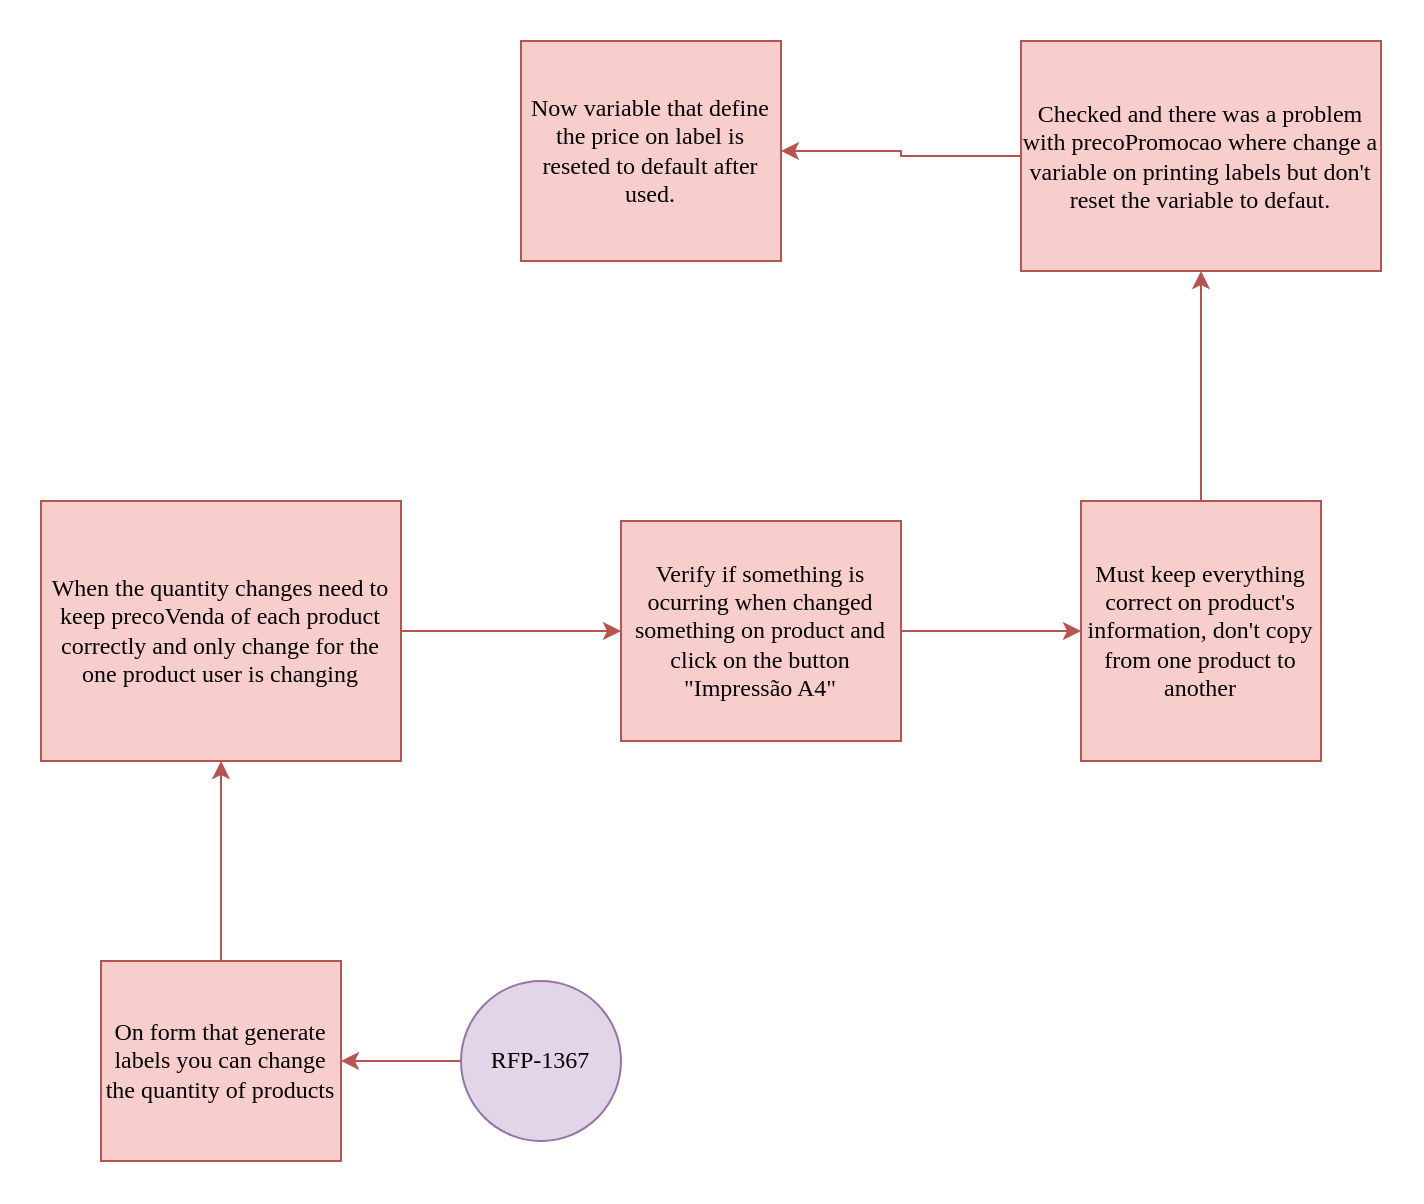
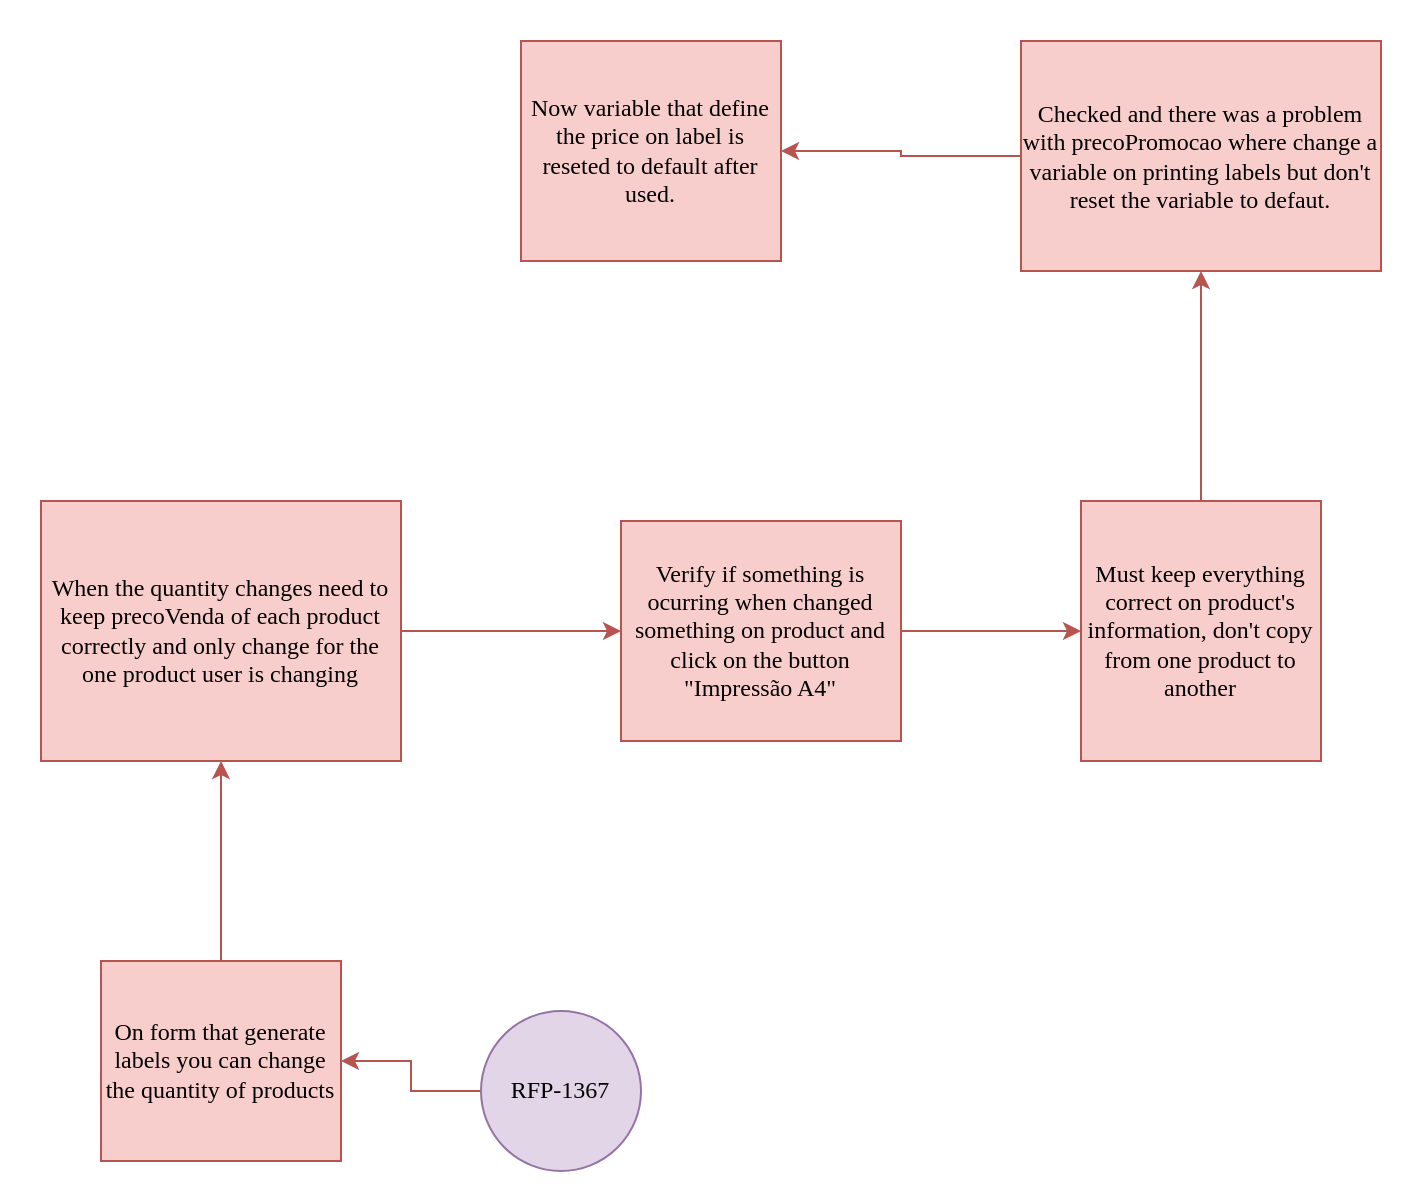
- <mxCell id="3" value="RFP-1367" style="ellipse;whiteSpace=wrap;html=1;aspect=fixed;fillColor=#e1d5e7;strokeColor=#9673a6;fontFamily=Lucida Console;" vertex="1" parent="1"><mxGeometry x="230" y="490" width="80" height="80" as="geometry" /></mxCell>
+ <mxCell id="3" value="RFP-1367" style="ellipse;whiteSpace=wrap;html=1;aspect=fixed;fillColor=#e1d5e7;strokeColor=#9673a6;fontFamily=Lucida Console;" vertex="1" parent="1"><mxGeometry x="240" y="505" width="80" height="80" as="geometry" /></mxCell>
